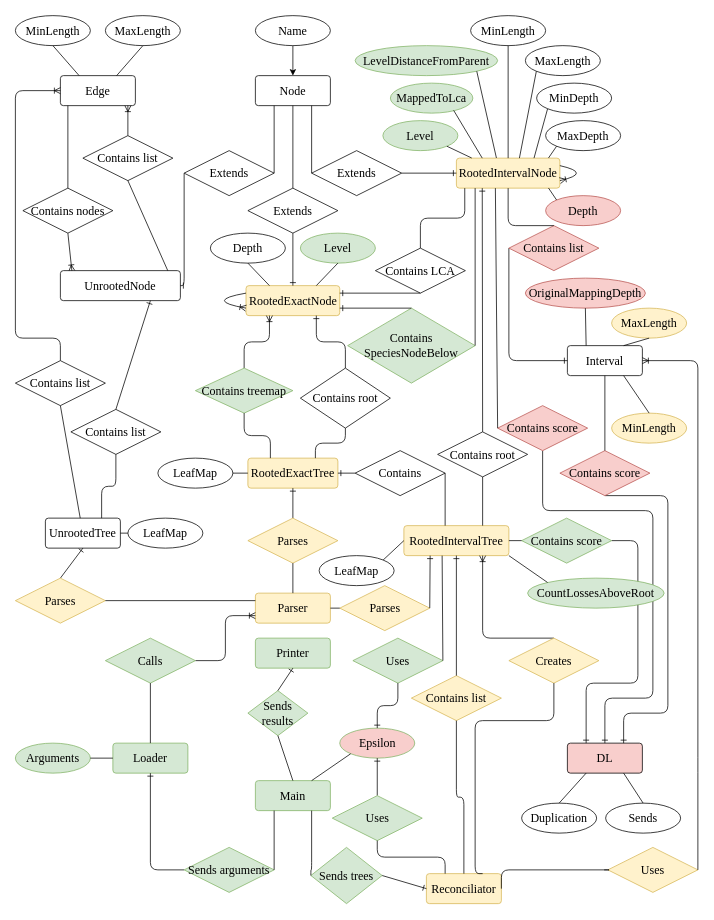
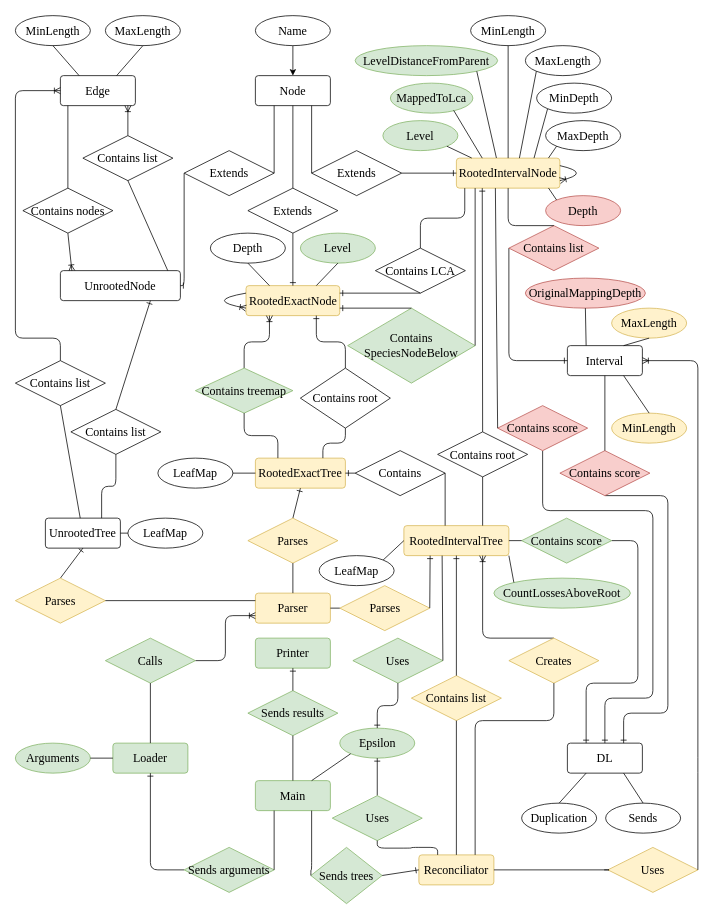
- <mxCell id="42" value="RootedExactTree" style="rounded=1;arcSize=10;whiteSpace=wrap;html=1;align=center;fontFamily=Times New Roman;fontSize=16;fillColor=#fff2cc;strokeColor=#d6b656;" parent="1" vertex="1"><mxGeometry x="330" y="610" width="120" height="40" as="geometry" /></mxCell>
+ <mxCell id="42" value="RootedExactTree" style="rounded=1;arcSize=10;whiteSpace=wrap;html=1;align=center;fontFamily=Times New Roman;fontSize=16;fillColor=#fff2cc;strokeColor=#d6b656;" parent="1" vertex="1"><mxGeometry x="340" y="610" width="120" height="40" as="geometry" /></mxCell>
- <mxCell id="154" value="CountLossesAboveRoot" style="ellipse;whiteSpace=wrap;html=1;align=center;fontFamily=Times New Roman;fontSize=16;fillColor=#d5e8d4;strokeColor=#82b366;" vertex="1" parent="1"><mxGeometry x="703" y="770" width="182" height="40" as="geometry" /></mxCell>
+ <mxCell id="154" value="CountLossesAboveRoot" style="ellipse;whiteSpace=wrap;html=1;align=center;fontFamily=Times New Roman;fontSize=16;fillColor=#d5e8d4;strokeColor=#82b366;" vertex="1" parent="1"><mxGeometry x="658" y="770" width="182" height="40" as="geometry" /></mxCell>
- <mxCell id="82" value="Sends results" style="shape=rhombus;perimeter=rhombusPerimeter;whiteSpace=wrap;html=1;align=center;fillColor=#d5e8d4;strokeColor=#82b366;fontFamily=Times New Roman;fontSize=16;" parent="1" vertex="1"><mxGeometry x="330" y="920" width="80" height="60" as="geometry" /></mxCell>
+ <mxCell id="82" value="Sends results" style="shape=rhombus;perimeter=rhombusPerimeter;whiteSpace=wrap;html=1;align=center;fillColor=#d5e8d4;strokeColor=#82b366;fontFamily=Times New Roman;fontSize=16;" parent="1" vertex="1"><mxGeometry x="330" y="920" width="120" height="60" as="geometry" /></mxCell>
- <mxCell id="142" value="Epsilon" style="ellipse;whiteSpace=wrap;html=1;align=center;fontFamily=Times New Roman;fontSize=16;fillColor=#f8cecc;strokeColor=#82b366;" parent="1" vertex="1"><mxGeometry x="452.5" y="970" width="100" height="40" as="geometry" /></mxCell>
+ <mxCell id="142" value="Epsilon" style="ellipse;whiteSpace=wrap;html=1;align=center;fontFamily=Times New Roman;fontSize=16;fillColor=#d5e8d4;strokeColor=#82b366;" parent="1" vertex="1"><mxGeometry x="452.5" y="970" width="100" height="40" as="geometry" /></mxCell>
- <mxCell id="18" value="DL" style="rounded=1;arcSize=10;whiteSpace=wrap;html=1;align=center;fontFamily=Times New Roman;fontSize=16;fillColor=#f8cecc;" parent="1" vertex="1"><mxGeometry x="756" y="990" width="100" height="40" as="geometry" /></mxCell>
+ <mxCell id="18" value="DL" style="rounded=1;arcSize=10;whiteSpace=wrap;html=1;align=center;fontFamily=Times New Roman;fontSize=16;" parent="1" vertex="1"><mxGeometry x="756" y="990" width="100" height="40" as="geometry" /></mxCell>
- <mxCell id="78" value="Reconciliator" style="rounded=1;arcSize=10;whiteSpace=wrap;html=1;align=center;fillColor=#fff2cc;strokeColor=#d6b656;fontFamily=Times New Roman;fontSize=16;" parent="1" vertex="1"><mxGeometry x="568" y="1164" width="100" height="40" as="geometry" /></mxCell>
+ <mxCell id="78" value="Reconciliator" style="rounded=1;arcSize=10;whiteSpace=wrap;html=1;align=center;fillColor=#fff2cc;strokeColor=#d6b656;fontFamily=Times New Roman;fontSize=16;" parent="1" vertex="1"><mxGeometry x="558" y="1139" width="100" height="40" as="geometry" /></mxCell>
